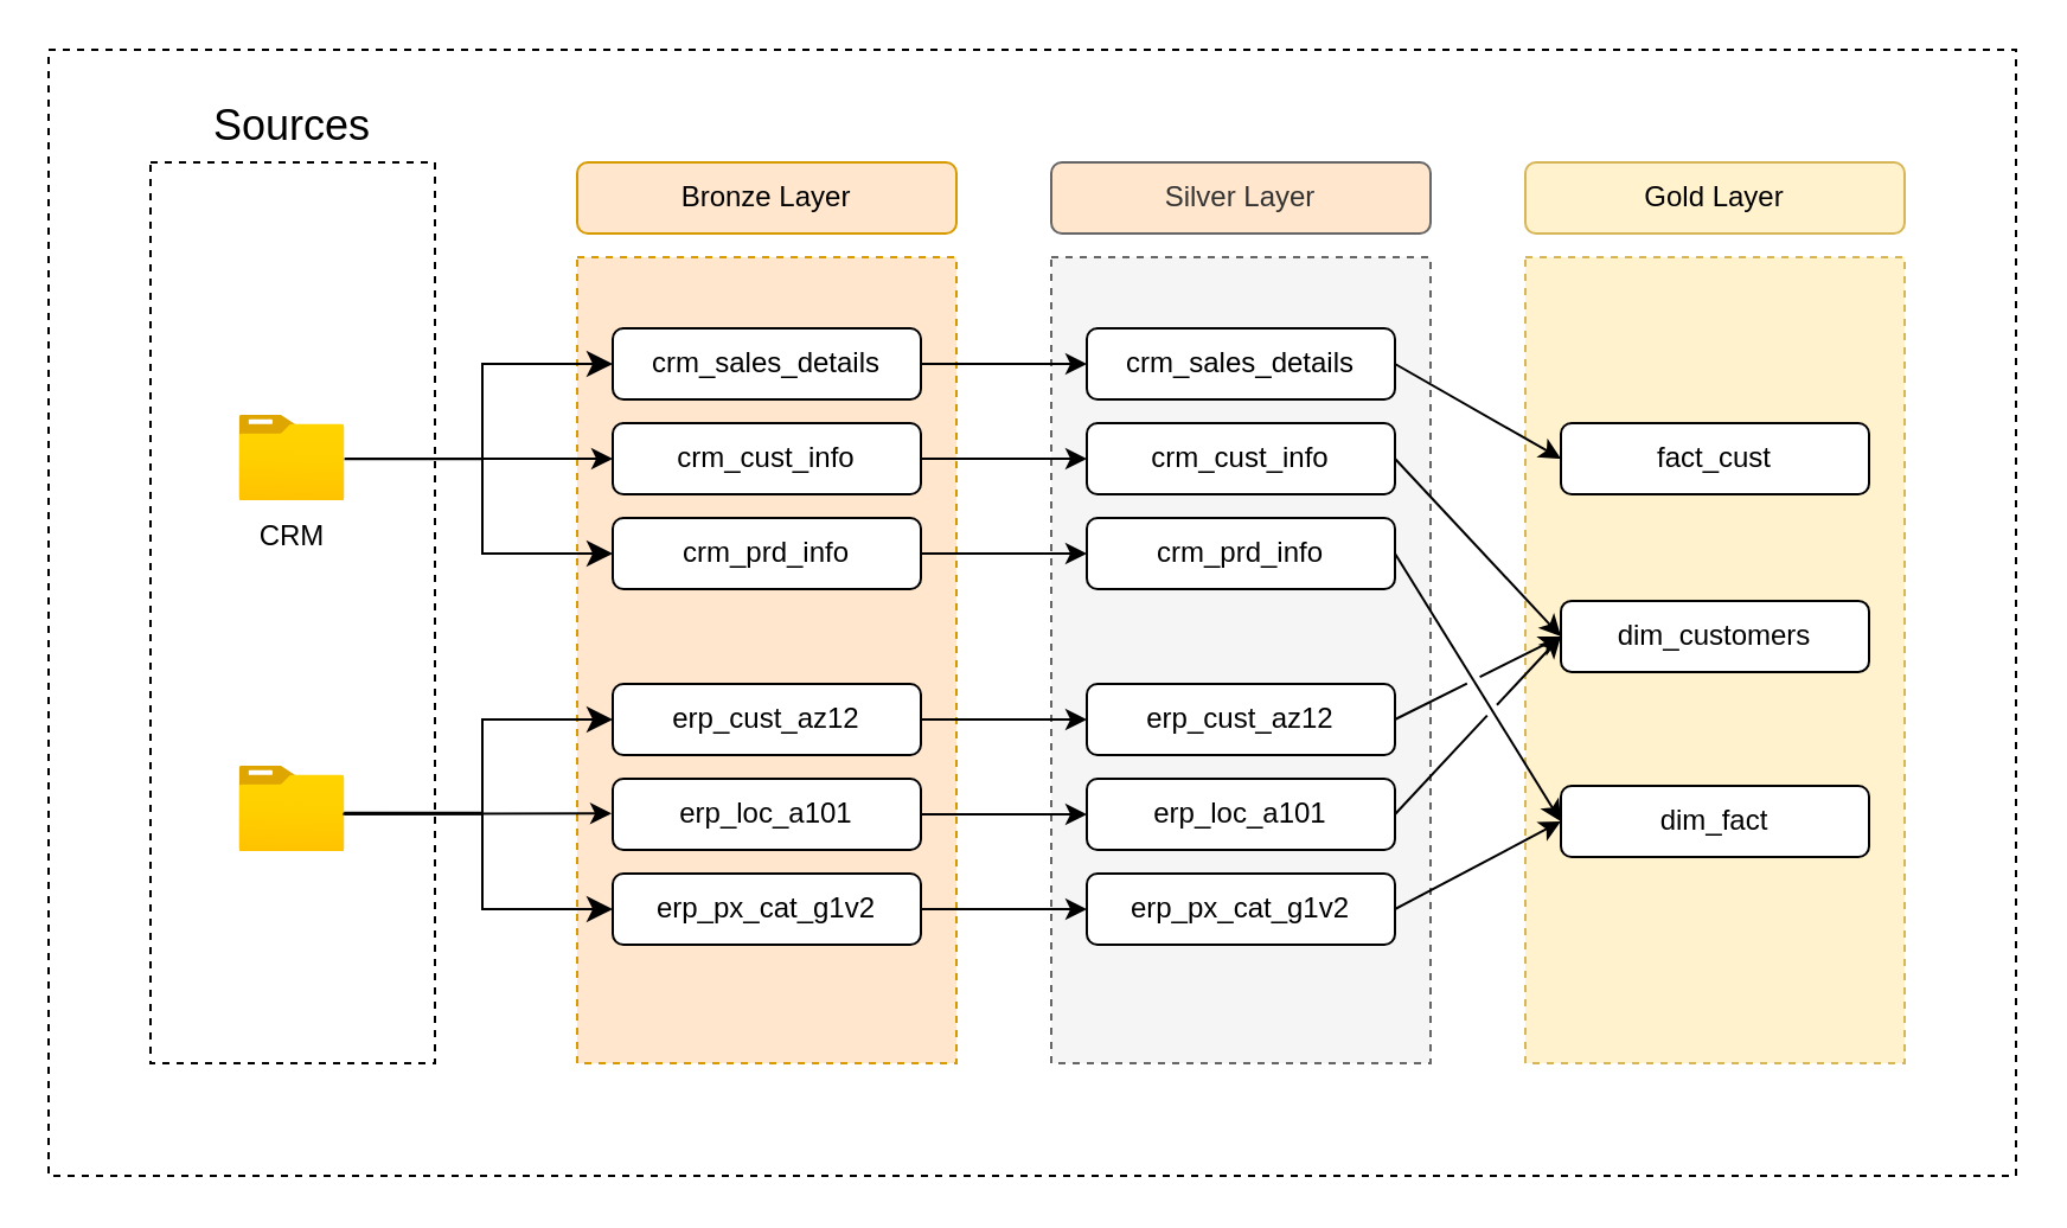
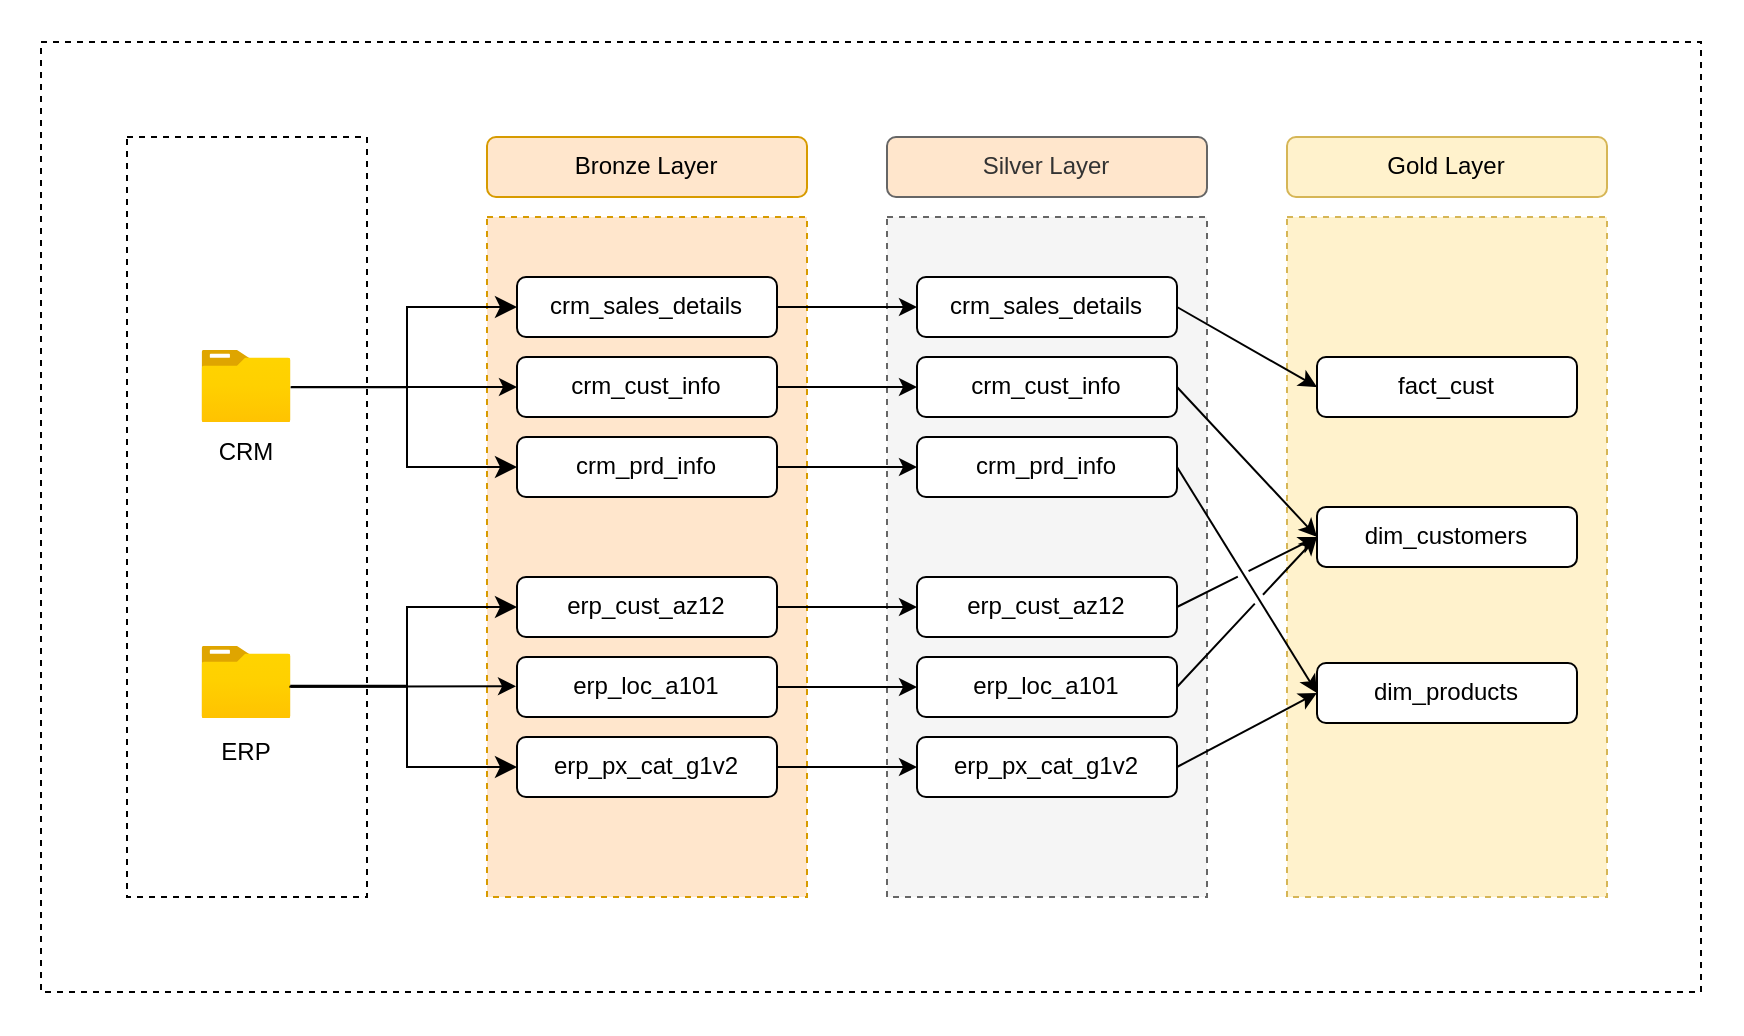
- <mxCell id="8" value="Sources" style="text;html=1;whiteSpace=wrap;strokeColor=none;fillColor=none;align=center;verticalAlign=middle;rounded=0;fontSize=18;" vertex="1" parent="1"><mxGeometry x="93" y="38" width="60" height="30" as="geometry" /></mxCell>
- <mxCell id="41" value="dim_fact" style="rounded=1;whiteSpace=wrap;html=1;fillColor=default;strokeColor=default;fontColor=light-dark(#000000,#FFFFFF);" vertex="1" parent="1"><mxGeometry x="658" y="331" width="130" height="30" as="geometry" /></mxCell>
+ <mxCell id="41" value="dim_products" style="rounded=1;whiteSpace=wrap;html=1;fillColor=default;strokeColor=default;fontColor=light-dark(#000000,#FFFFFF);" vertex="1" parent="1"><mxGeometry x="658" y="331" width="130" height="30" as="geometry" /></mxCell>
+ <mxCell id="7" value="ERP" style="text;html=1;whiteSpace=wrap;strokeColor=none;fillColor=none;align=center;verticalAlign=middle;rounded=0;" vertex="1" parent="1"><mxGeometry x="93" y="361" width="60" height="30" as="geometry" /></mxCell>
